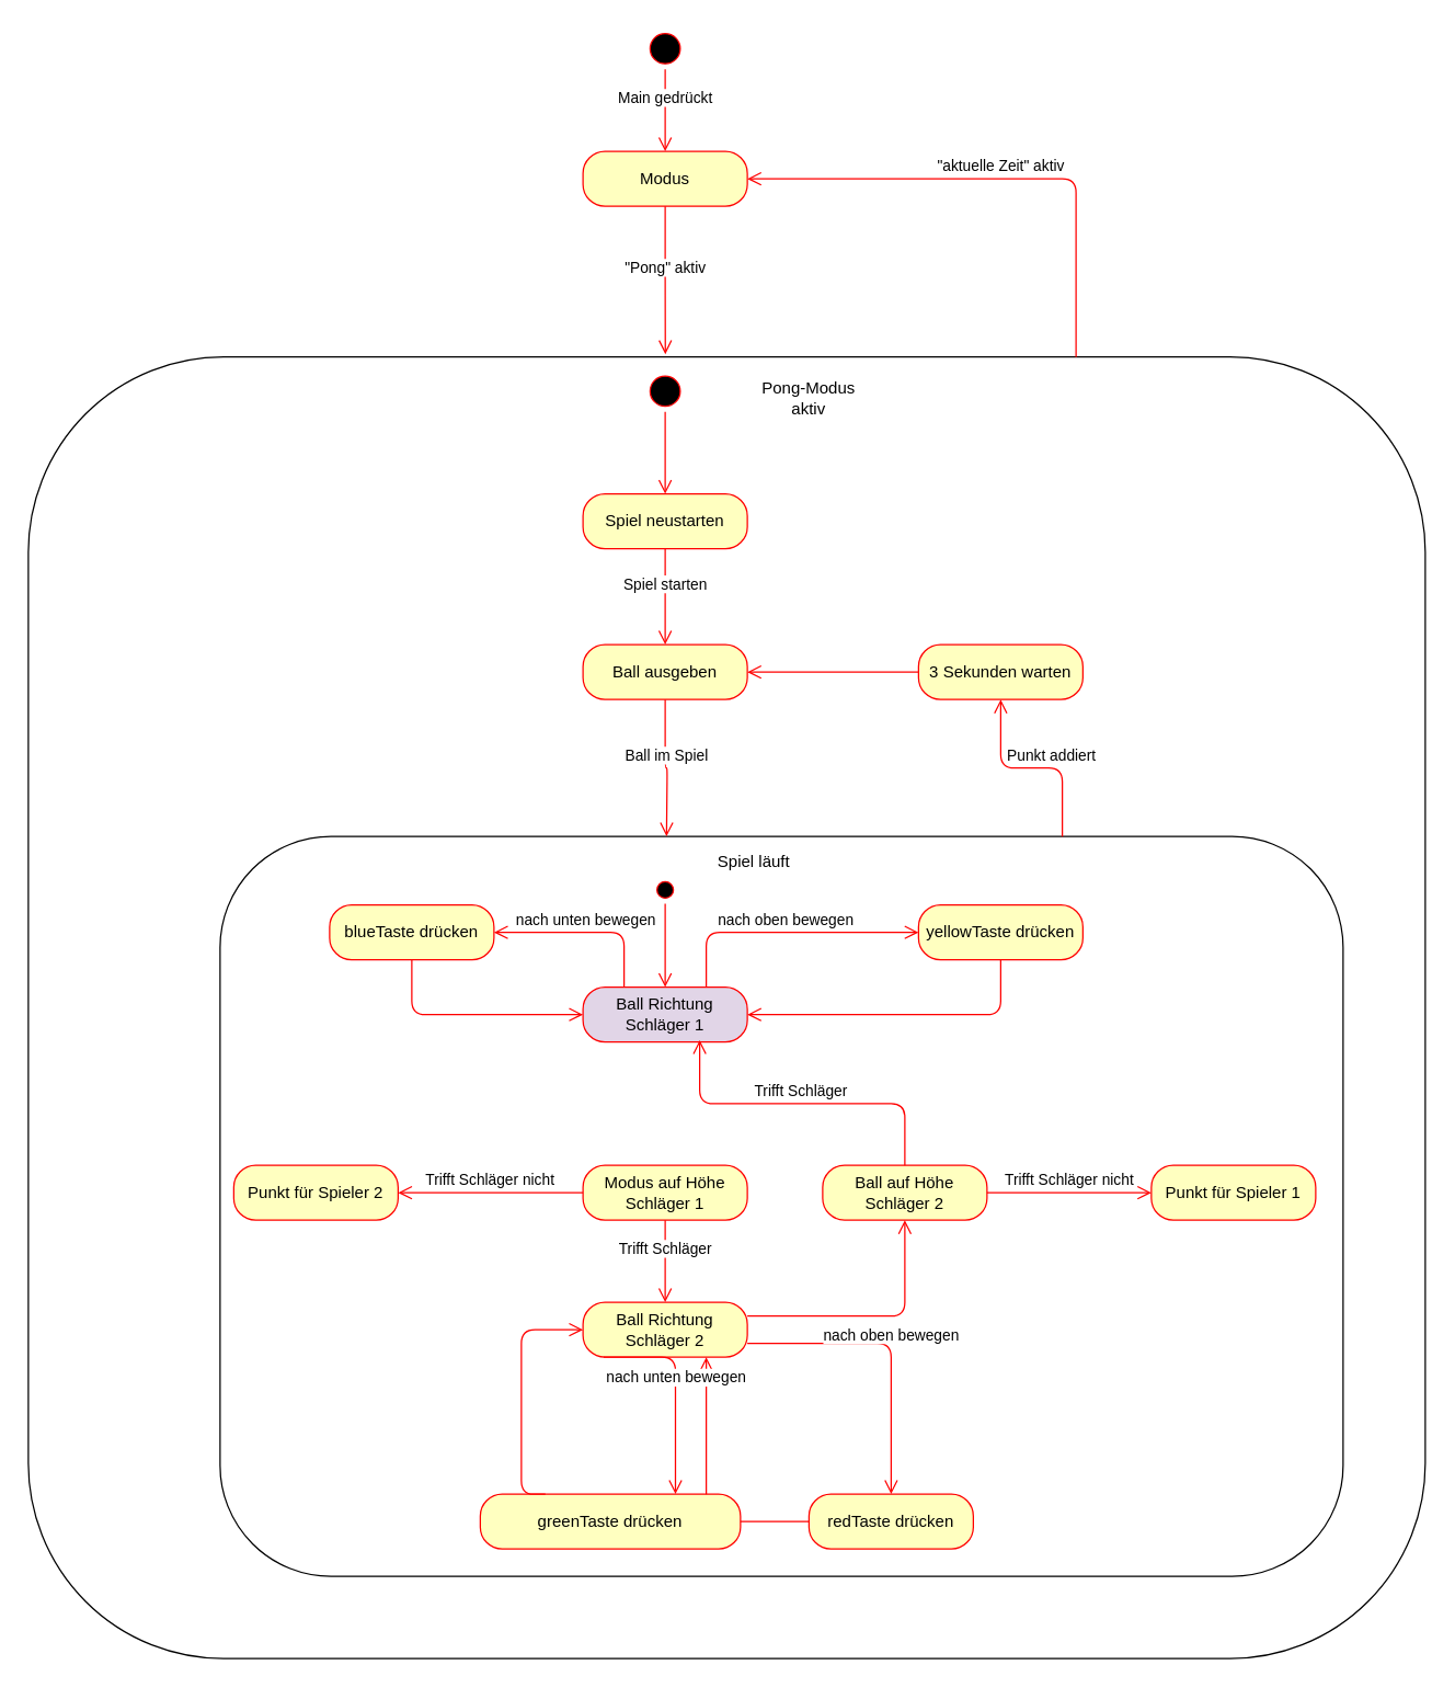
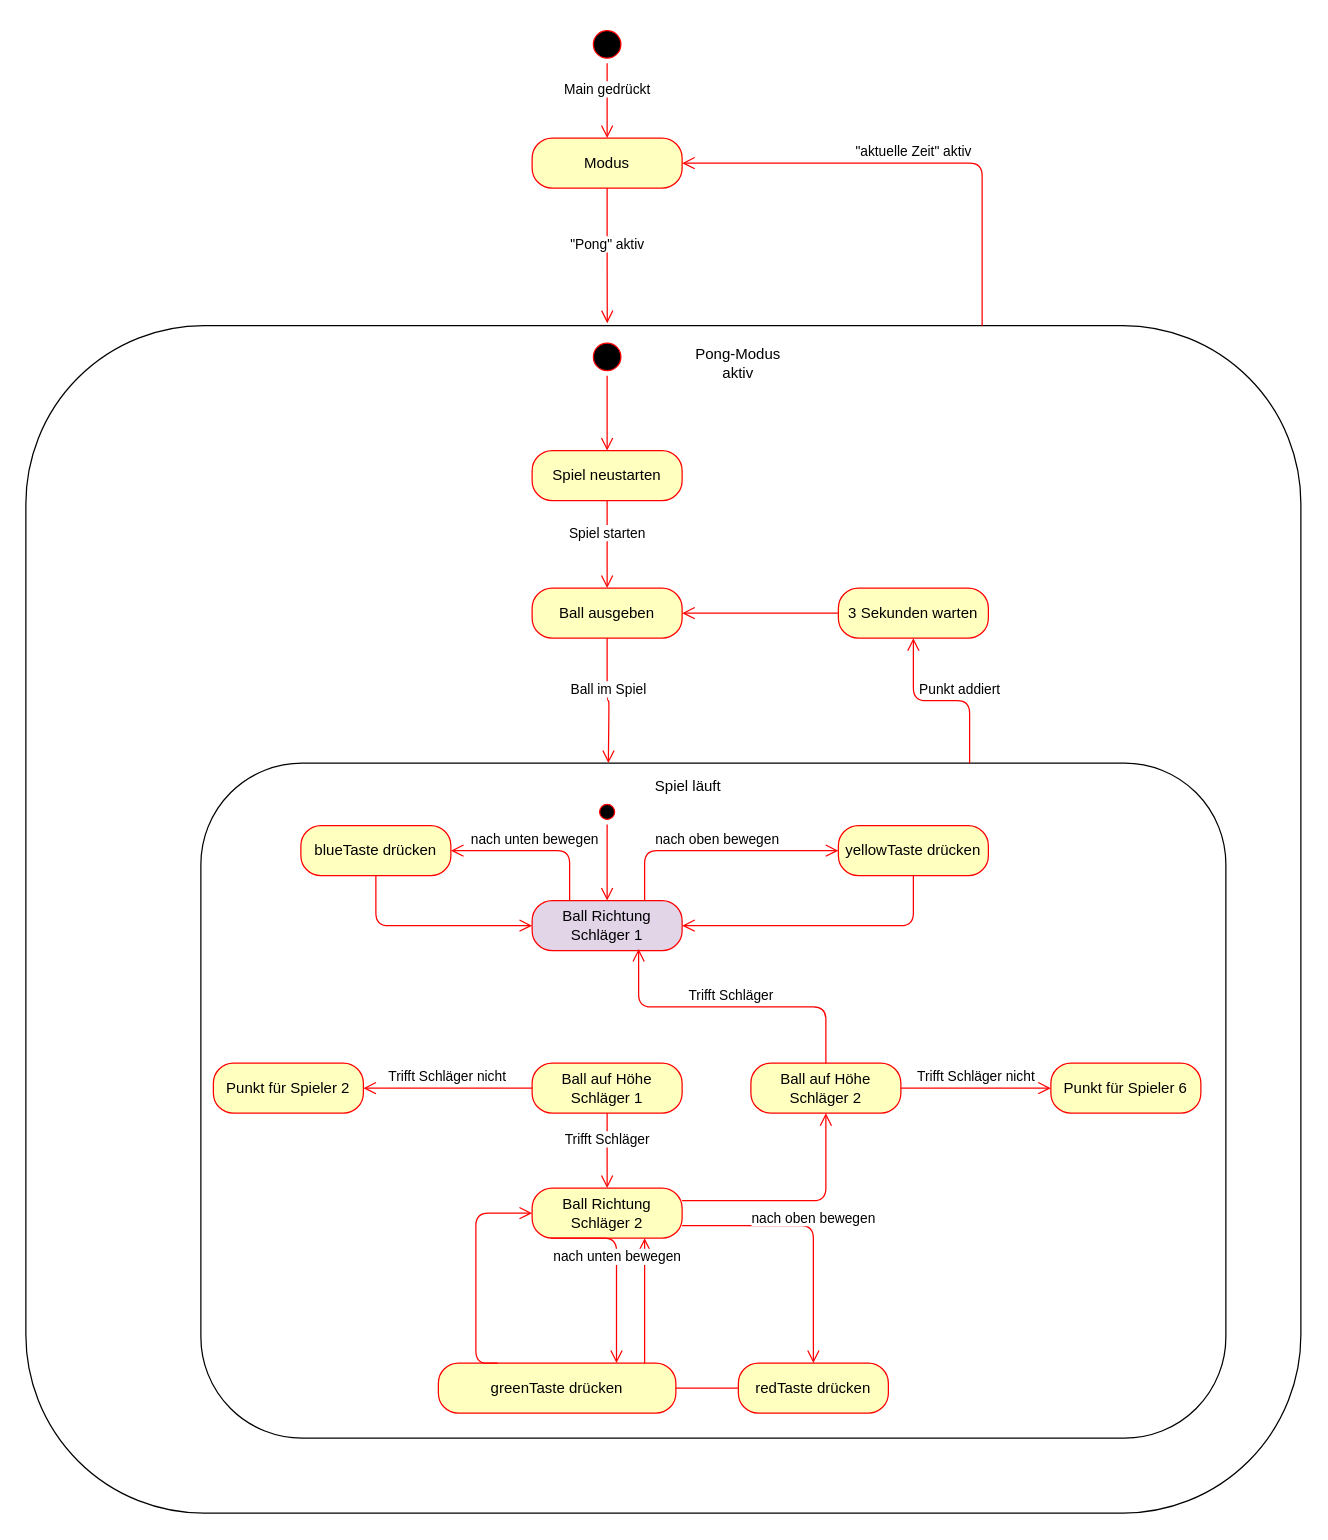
- <mxCell id="19" value="Modus auf Höhe Schläger 1" style="rounded=1;whiteSpace=wrap;html=1;arcSize=40;fontColor=#000000;fillColor=#ffffc0;strokeColor=#ff0000;" vertex="1" parent="1"><mxGeometry x="425" y="850" width="120" height="40" as="geometry" /></mxCell>
+ <mxCell id="19" value="Ball auf Höhe Schläger 1" style="rounded=1;whiteSpace=wrap;html=1;arcSize=40;fontColor=#000000;fillColor=#ffffc0;strokeColor=#ff0000;" vertex="1" parent="1"><mxGeometry x="425" y="850" width="120" height="40" as="geometry" /></mxCell>
- <mxCell id="33" value="Punkt für Spieler 1" style="rounded=1;whiteSpace=wrap;html=1;arcSize=40;fontColor=#000000;fillColor=#ffffc0;strokeColor=#ff0000;" vertex="1" parent="1"><mxGeometry x="840" y="850" width="120" height="40" as="geometry" /></mxCell>
+ <mxCell id="33" value="Punkt für Spieler 6" style="rounded=1;whiteSpace=wrap;html=1;arcSize=40;fontColor=#000000;fillColor=#ffffc0;strokeColor=#ff0000;" vertex="1" parent="1"><mxGeometry x="840" y="850" width="120" height="40" as="geometry" /></mxCell>
